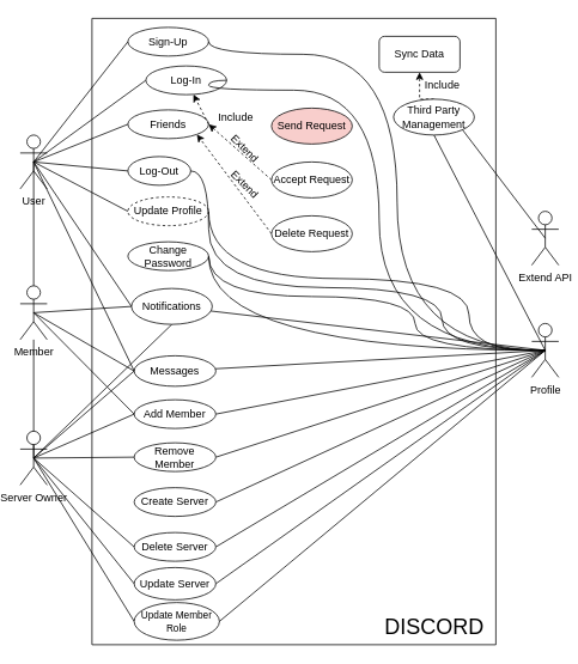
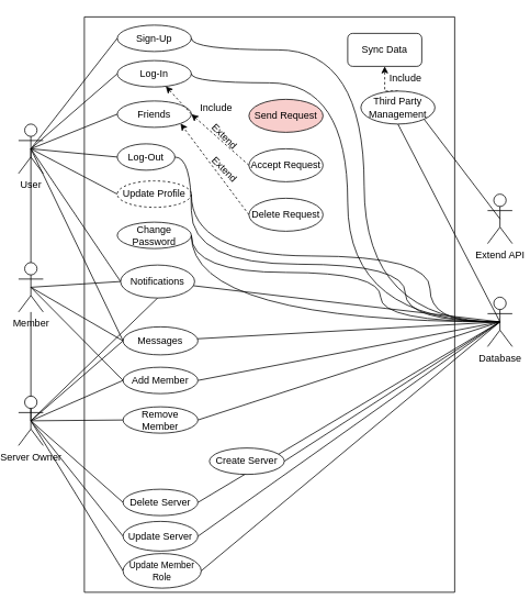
- <mxCell id="35" value="Log-In" style="ellipse;whiteSpace=wrap;html=1;" parent="33" vertex="1"><mxGeometry x="60" y="53" width="90" height="32" as="geometry" /></mxCell>
+ <mxCell id="35" value="Log-In" style="ellipse;whiteSpace=wrap;html=1;" parent="33" vertex="1"><mxGeometry x="40" y="53" width="90" height="32" as="geometry" /></mxCell>
- <mxCell id="23" value="Profile" style="shape=umlActor;verticalLabelPosition=bottom;verticalAlign=top;html=1;outlineConnect=0;" parent="1" vertex="1"><mxGeometry x="590" y="360" width="30" height="60" as="geometry" /></mxCell>
+ <mxCell id="23" value="Database" style="shape=umlActor;verticalLabelPosition=bottom;verticalAlign=top;html=1;outlineConnect=0;" parent="1" vertex="1"><mxGeometry x="590" y="360" width="30" height="60" as="geometry" /></mxCell>
- <mxCell id="49" value="Create Server" style="ellipse;whiteSpace=wrap;html=1;" parent="33" vertex="1"><mxGeometry x="47" y="523" width="91" height="32" as="geometry" /></mxCell>
+ <mxCell id="49" value="Create Server" style="ellipse;whiteSpace=wrap;html=1;" parent="33" vertex="1"><mxGeometry x="152" y="523" width="91" height="32" as="geometry" /></mxCell>
- <mxCell id="61" value="&lt;font style=&quot;font-size: 24px;&quot;&gt;DISCORD&lt;/font&gt;" style="text;html=1;align=center;verticalAlign=middle;resizable=0;points=[];autosize=1;strokeColor=none;fillColor=none;" parent="33" vertex="1"><mxGeometry x="316" y="658" width="130" height="40" as="geometry" /></mxCell>
